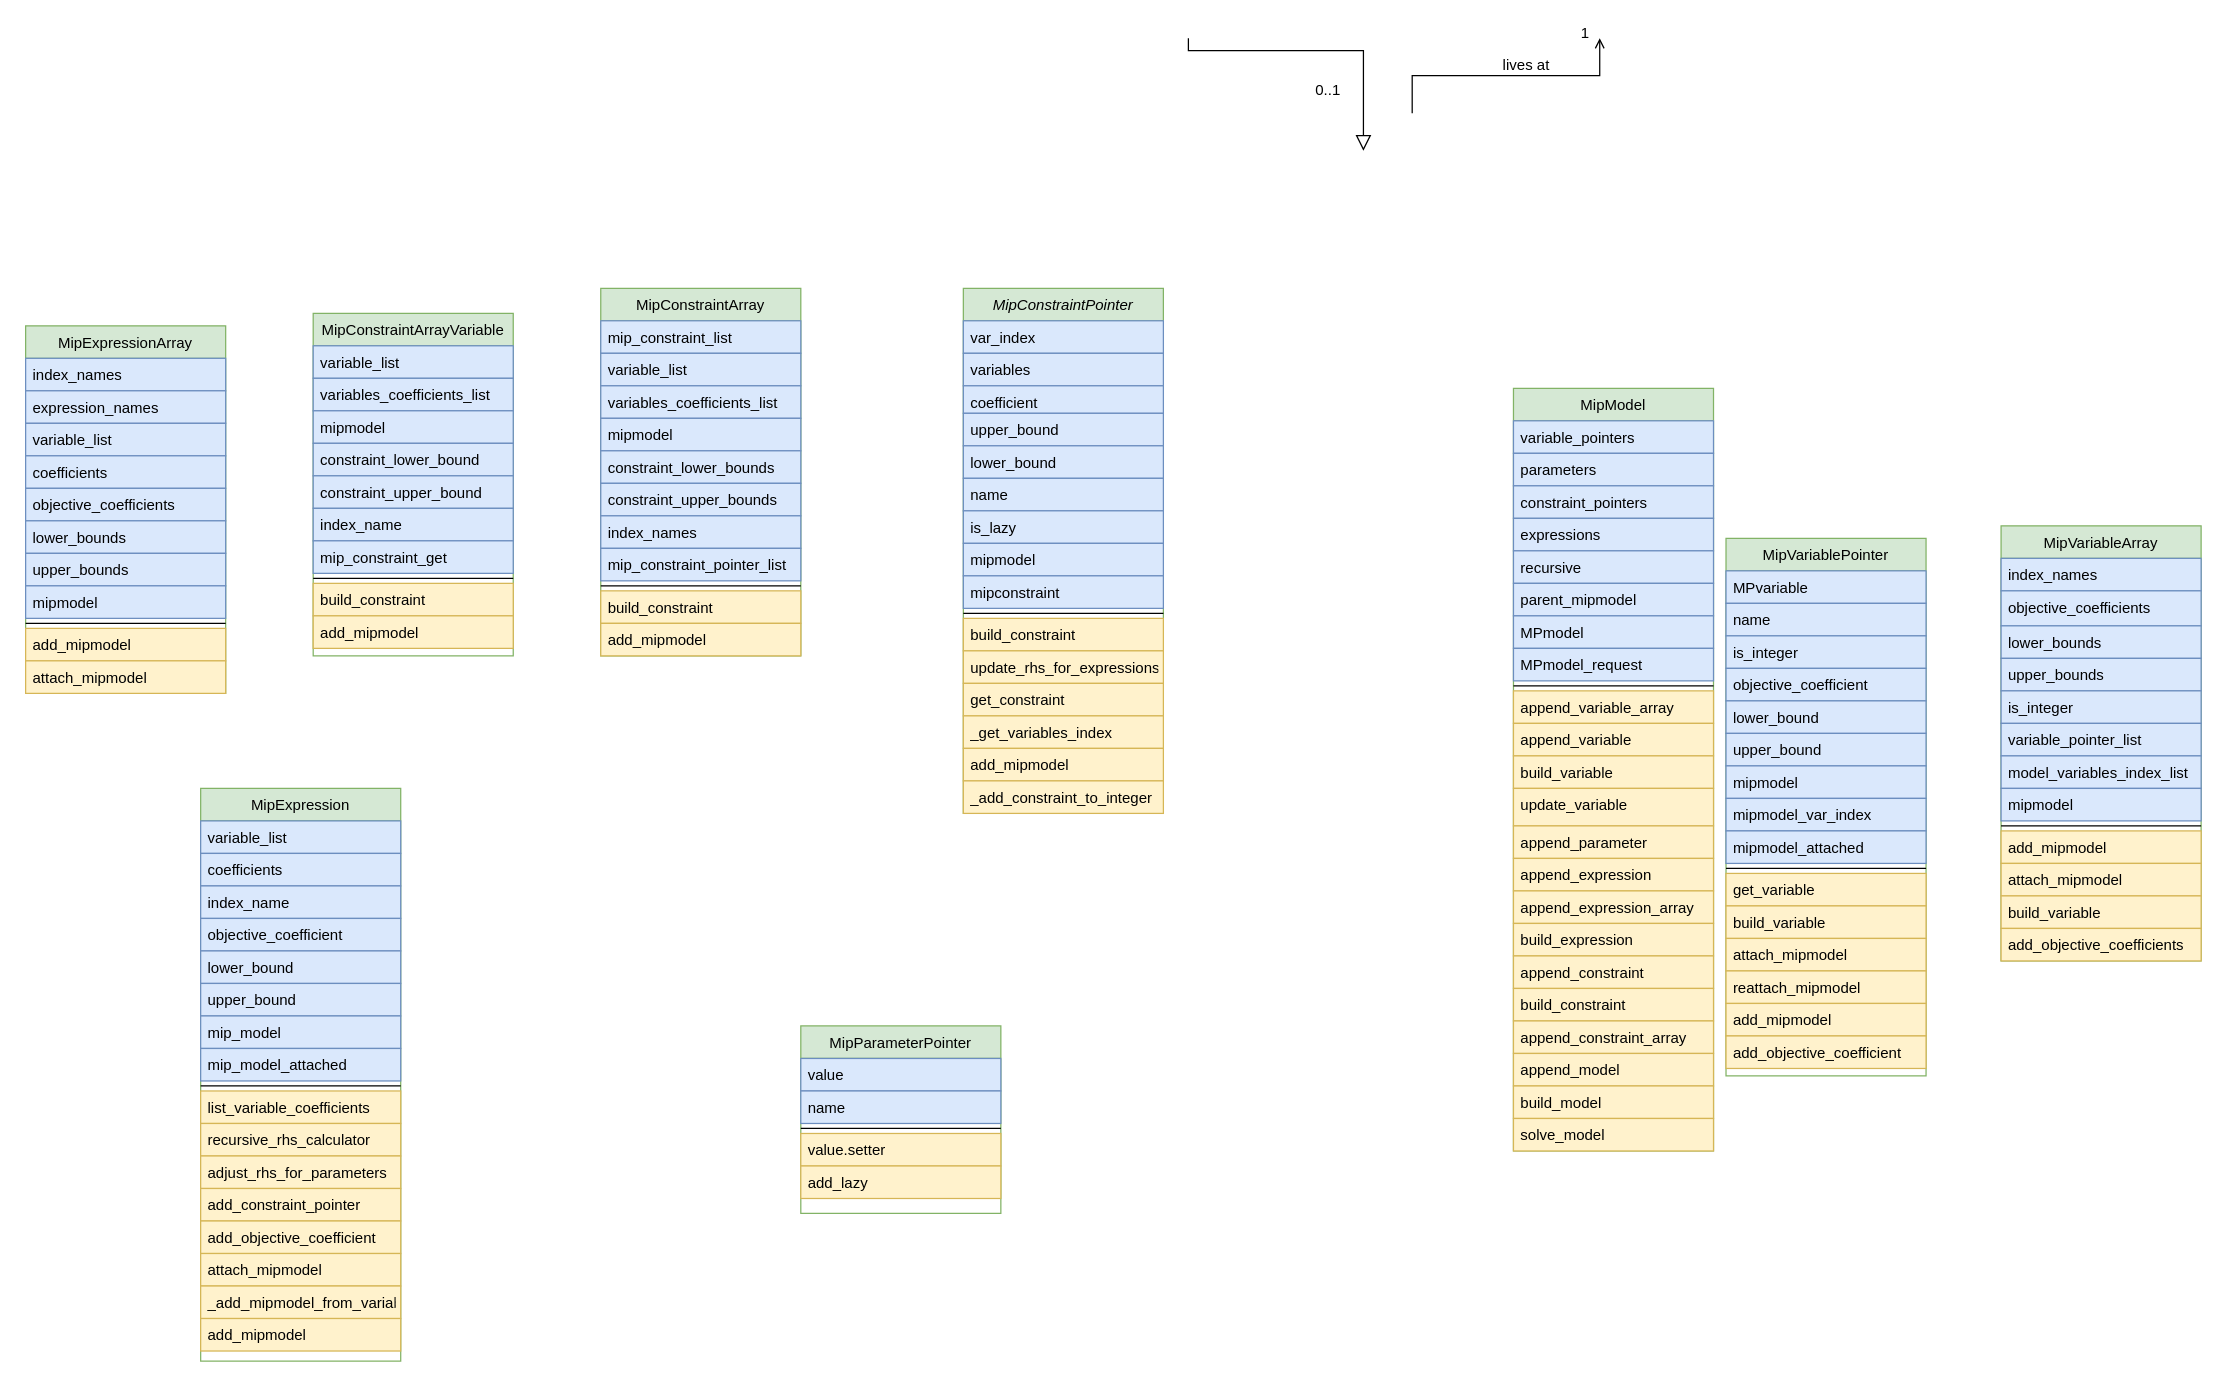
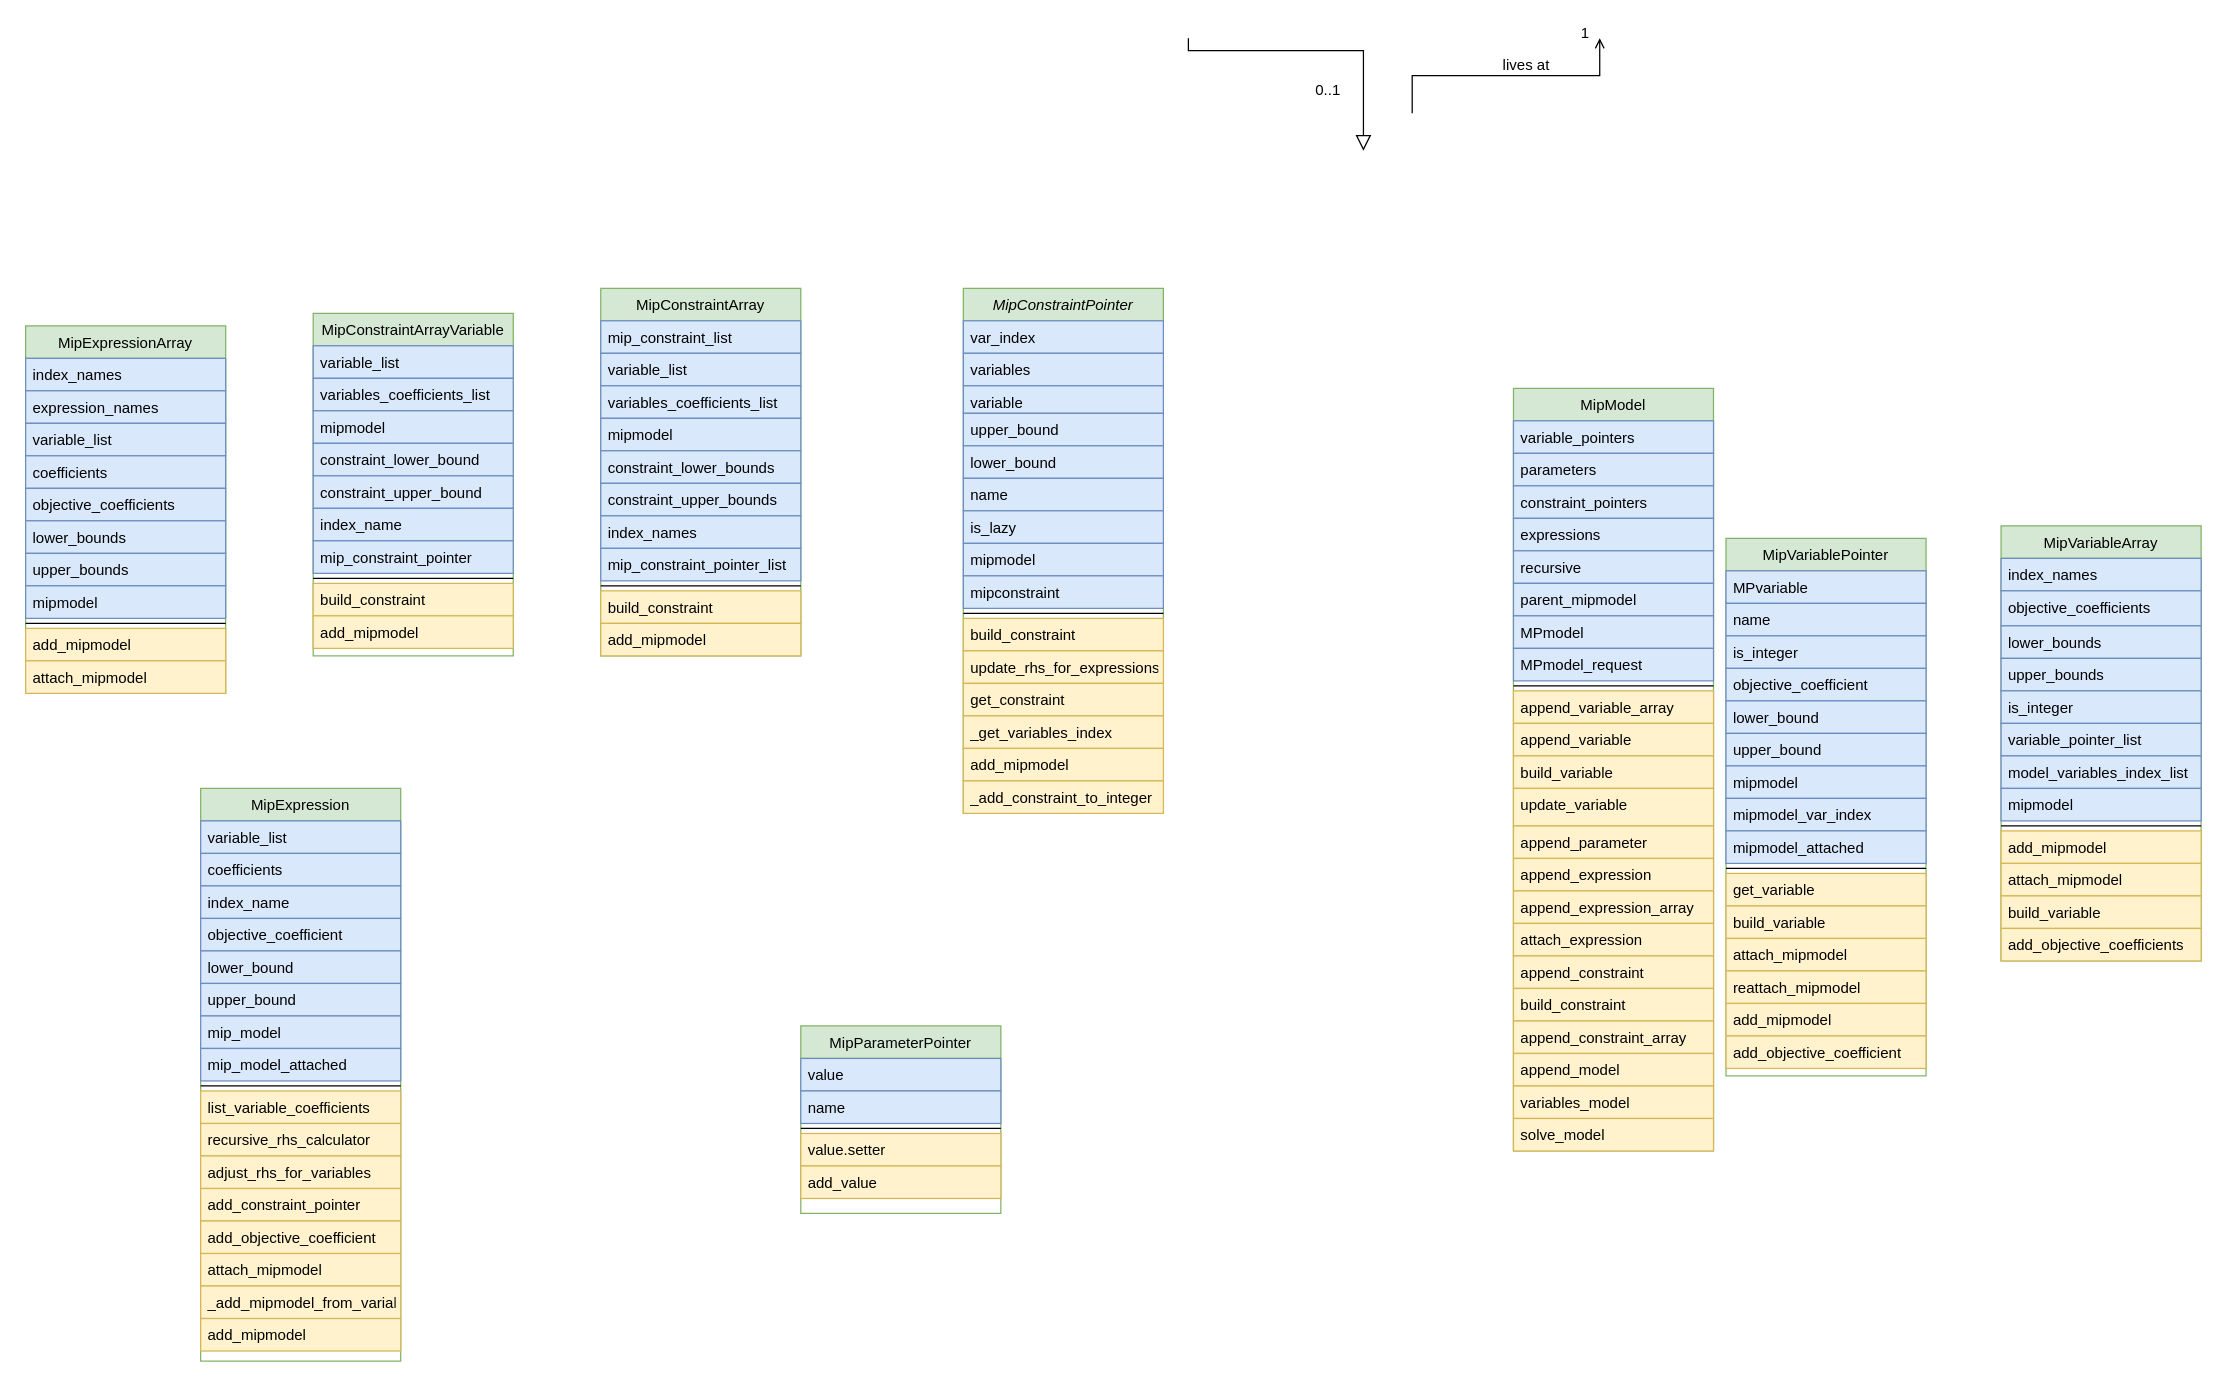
- <mxCell id="70" value="coefficient" style="text;align=left;verticalAlign=top;spacingLeft=4;spacingRight=4;overflow=hidden;rotatable=0;points=[[0,0.5],[1,0.5]];portConstraint=eastwest;rounded=0;shadow=0;html=0;fillColor=#dae8fc;strokeColor=#6c8ebf;" parent="67" vertex="1"><mxGeometry y="78" width="160" height="22" as="geometry" /></mxCell>
+ <mxCell id="70" value="variable" style="text;align=left;verticalAlign=top;spacingLeft=4;spacingRight=4;overflow=hidden;rotatable=0;points=[[0,0.5],[1,0.5]];portConstraint=eastwest;rounded=0;shadow=0;html=0;fillColor=#dae8fc;strokeColor=#6c8ebf;" parent="67" vertex="1"><mxGeometry y="78" width="160" height="22" as="geometry" /></mxCell>
- <mxCell id="92" value="mip_constraint_get" style="text;align=left;verticalAlign=top;spacingLeft=4;spacingRight=4;overflow=hidden;rotatable=0;points=[[0,0.5],[1,0.5]];portConstraint=eastwest;rounded=0;shadow=0;html=0;fillColor=#dae8fc;strokeColor=#6c8ebf;" parent="85" vertex="1"><mxGeometry y="182" width="160" height="26" as="geometry" /></mxCell>
+ <mxCell id="92" value="mip_constraint_pointer" style="text;align=left;verticalAlign=top;spacingLeft=4;spacingRight=4;overflow=hidden;rotatable=0;points=[[0,0.5],[1,0.5]];portConstraint=eastwest;rounded=0;shadow=0;html=0;fillColor=#dae8fc;strokeColor=#6c8ebf;" parent="85" vertex="1"><mxGeometry y="182" width="160" height="26" as="geometry" /></mxCell>
- <mxCell id="46" value="build_expression" style="text;align=left;verticalAlign=top;spacingLeft=4;spacingRight=4;overflow=hidden;rotatable=0;points=[[0,0.5],[1,0.5]];portConstraint=eastwest;fillColor=#fff2cc;strokeColor=#d6b656;" parent="29" vertex="1"><mxGeometry y="428" width="160" height="26" as="geometry" /></mxCell>
+ <mxCell id="46" value="attach_expression" style="text;align=left;verticalAlign=top;spacingLeft=4;spacingRight=4;overflow=hidden;rotatable=0;points=[[0,0.5],[1,0.5]];portConstraint=eastwest;fillColor=#fff2cc;strokeColor=#d6b656;" parent="29" vertex="1"><mxGeometry y="428" width="160" height="26" as="geometry" /></mxCell>
- <mxCell id="51" value="build_model" style="text;align=left;verticalAlign=top;spacingLeft=4;spacingRight=4;overflow=hidden;rotatable=0;points=[[0,0.5],[1,0.5]];portConstraint=eastwest;fillColor=#fff2cc;strokeColor=#d6b656;" parent="29" vertex="1"><mxGeometry y="558" width="160" height="26" as="geometry" /></mxCell>
+ <mxCell id="51" value="variables_model" style="text;align=left;verticalAlign=top;spacingLeft=4;spacingRight=4;overflow=hidden;rotatable=0;points=[[0,0.5],[1,0.5]];portConstraint=eastwest;fillColor=#fff2cc;strokeColor=#d6b656;" parent="29" vertex="1"><mxGeometry y="558" width="160" height="26" as="geometry" /></mxCell>
- <mxCell id="120" value="adjust_rhs_for_parameters" style="text;align=left;verticalAlign=top;spacingLeft=4;spacingRight=4;overflow=hidden;rotatable=0;points=[[0,0.5],[1,0.5]];portConstraint=eastwest;fillColor=#fff2cc;strokeColor=#d6b656;" parent="108" vertex="1"><mxGeometry y="294" width="160" height="26" as="geometry" /></mxCell>
+ <mxCell id="120" value="adjust_rhs_for_variables" style="text;align=left;verticalAlign=top;spacingLeft=4;spacingRight=4;overflow=hidden;rotatable=0;points=[[0,0.5],[1,0.5]];portConstraint=eastwest;fillColor=#fff2cc;strokeColor=#d6b656;" parent="108" vertex="1"><mxGeometry y="294" width="160" height="26" as="geometry" /></mxCell>
- <mxCell id="25" value="add_lazy" style="text;align=left;verticalAlign=top;spacingLeft=4;spacingRight=4;overflow=hidden;rotatable=0;points=[[0,0.5],[1,0.5]];portConstraint=eastwest;fillColor=#fff2cc;strokeColor=#d6b656;" parent="20" vertex="1"><mxGeometry y="112" width="160" height="26" as="geometry" /></mxCell>
+ <mxCell id="25" value="add_value" style="text;align=left;verticalAlign=top;spacingLeft=4;spacingRight=4;overflow=hidden;rotatable=0;points=[[0,0.5],[1,0.5]];portConstraint=eastwest;fillColor=#fff2cc;strokeColor=#d6b656;" parent="20" vertex="1"><mxGeometry y="112" width="160" height="26" as="geometry" /></mxCell>
